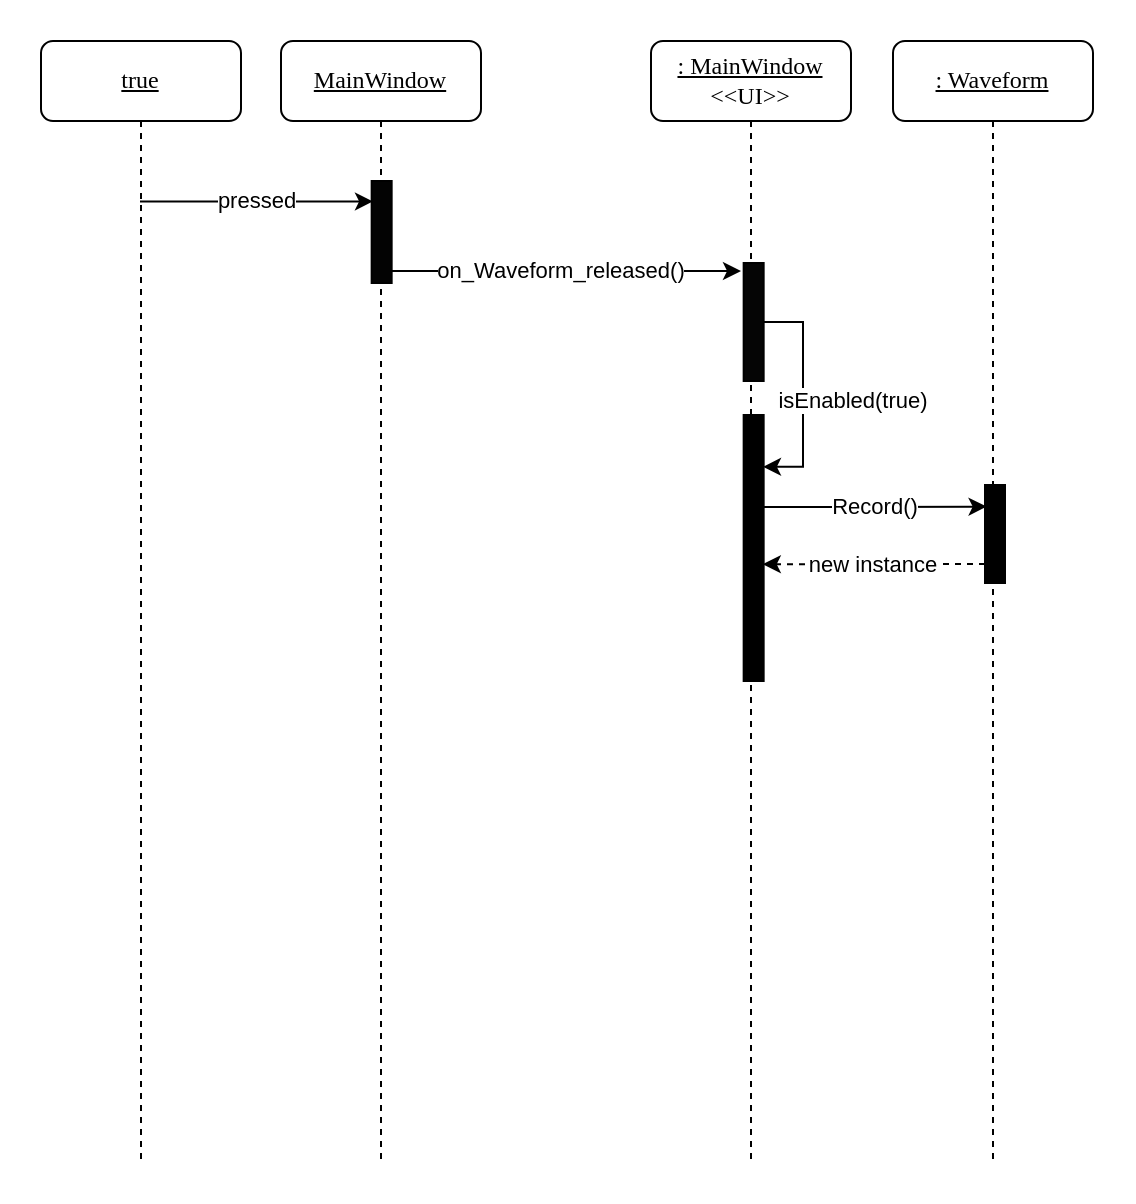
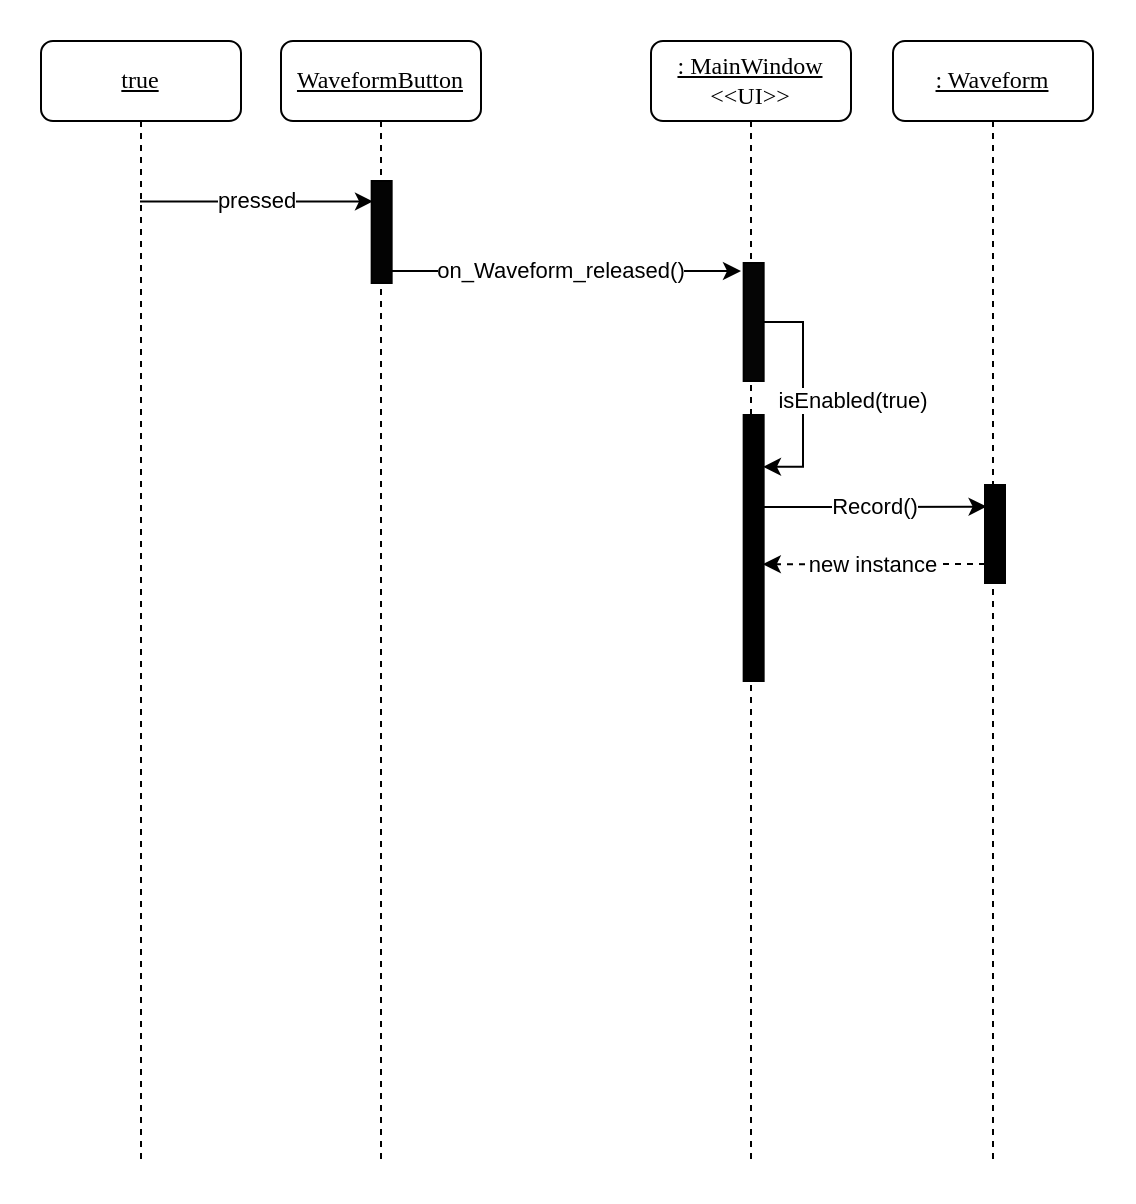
- <mxCell id="4" value="&lt;u&gt;MainWindow&lt;/u&gt;" style="shape=umlLifeline;perimeter=lifelinePerimeter;whiteSpace=wrap;html=1;container=1;collapsible=0;recursiveResize=0;outlineConnect=0;rounded=1;shadow=0;comic=0;labelBackgroundColor=none;strokeWidth=1;fontFamily=Verdana;fontSize=12;align=center;" parent="1" vertex="1"><mxGeometry x="140" y="20" width="100" height="560" as="geometry" /></mxCell>
+ <mxCell id="4" value="&lt;u&gt;WaveformButton&lt;/u&gt;" style="shape=umlLifeline;perimeter=lifelinePerimeter;whiteSpace=wrap;html=1;container=1;collapsible=0;recursiveResize=0;outlineConnect=0;rounded=1;shadow=0;comic=0;labelBackgroundColor=none;strokeWidth=1;fontFamily=Verdana;fontSize=12;align=center;" parent="1" vertex="1"><mxGeometry x="140" y="20" width="100" height="560" as="geometry" /></mxCell>
